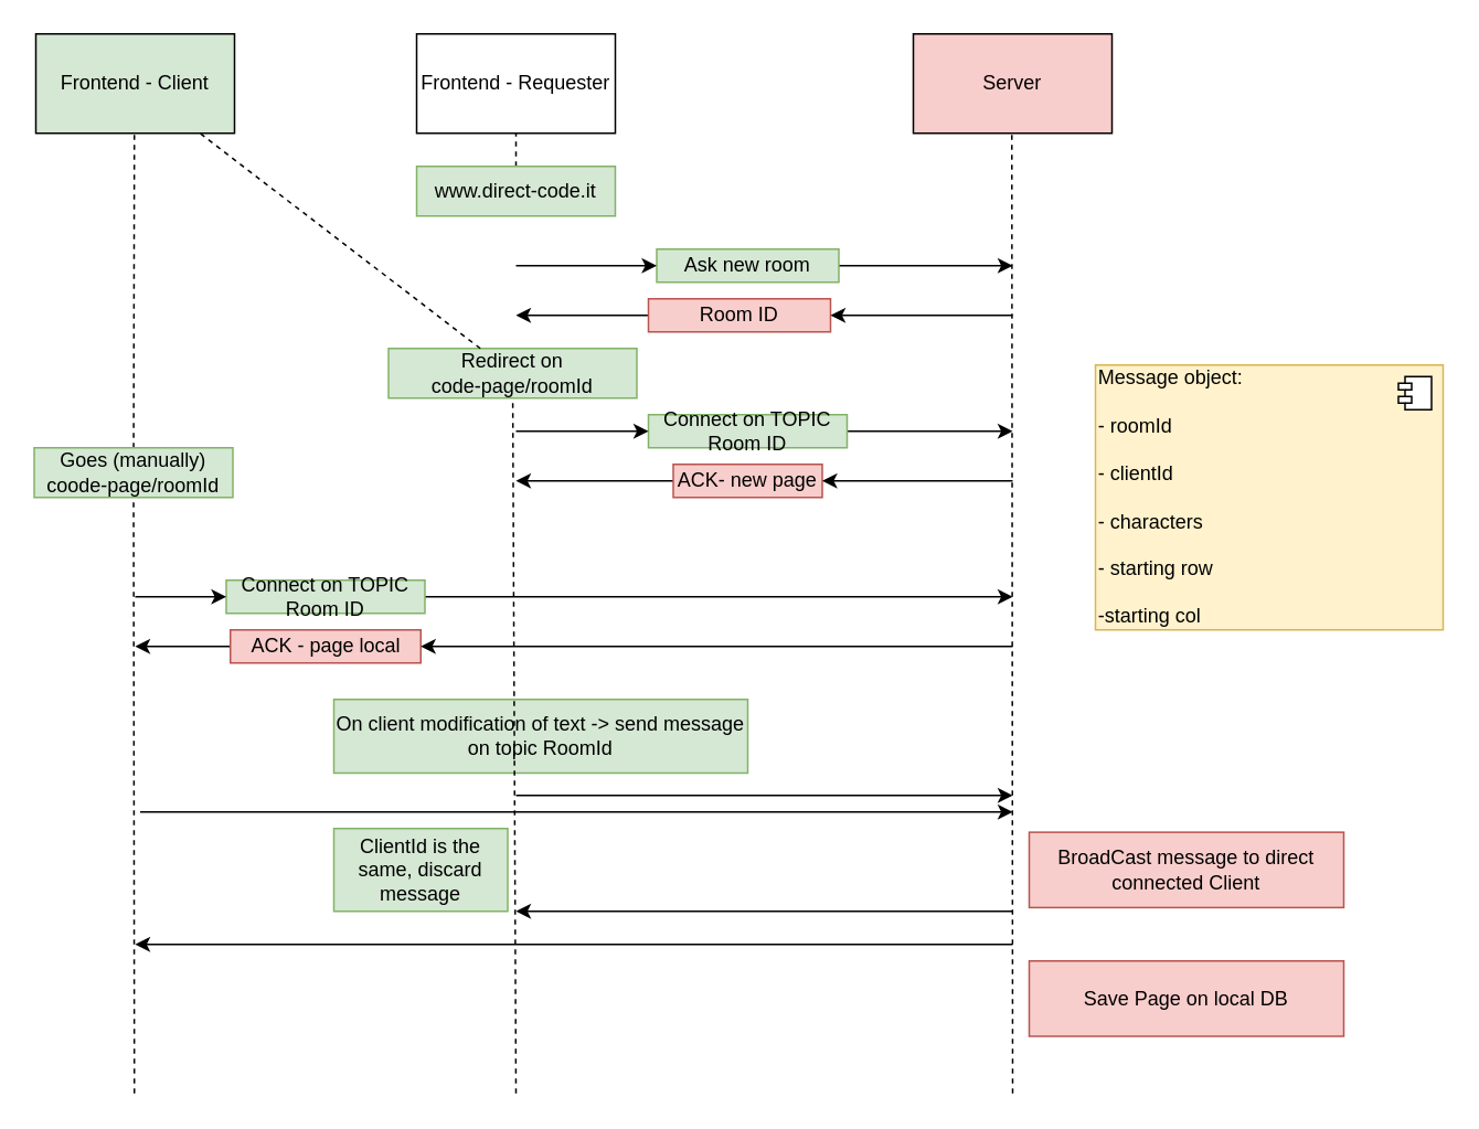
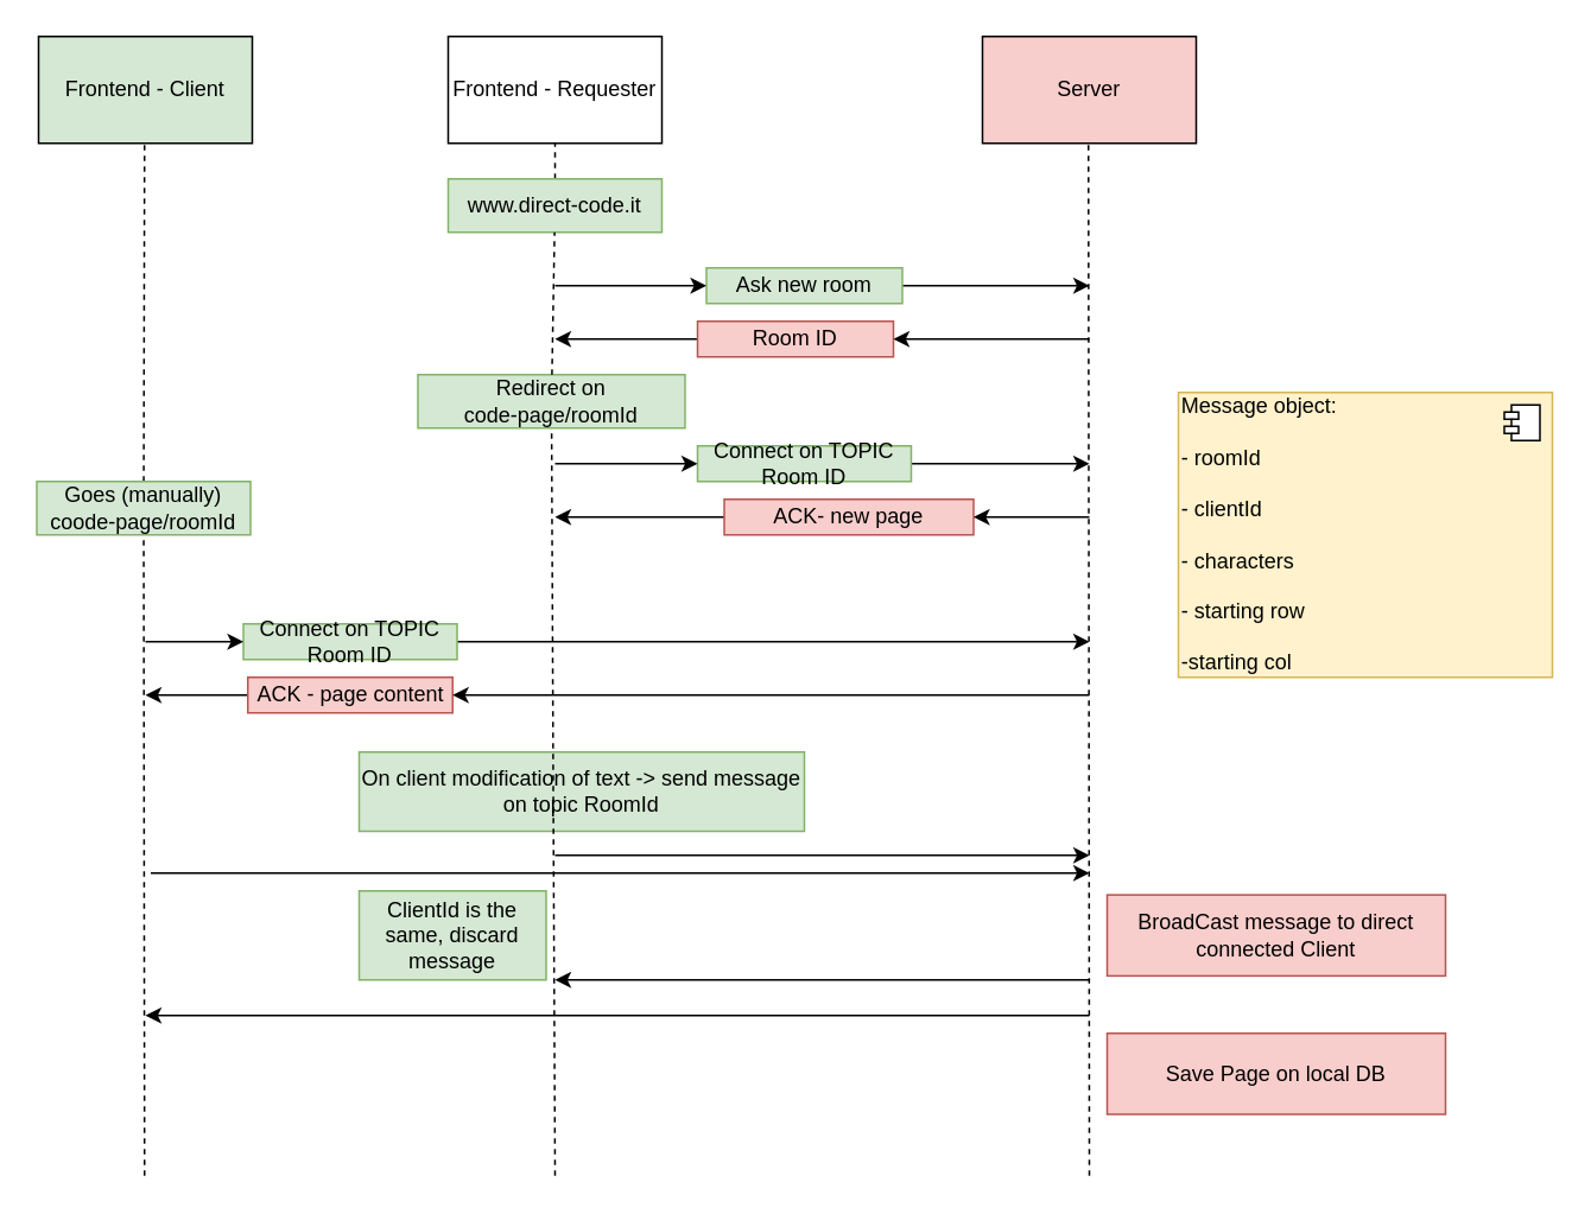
- <mxCell id="38" value="" style="endArrow=none;dashed=1;html=1;" edge="1" parent="1" source="31" target="17"><mxGeometry width="50" height="50" relative="1" as="geometry"><mxPoint x="309.207" y="210" as="sourcePoint" /><mxPoint x="311" y="80" as="targetPoint" /></mxGeometry></mxCell>
+ <mxCell id="38" value="" style="endArrow=none;dashed=1;html=1;" edge="1" parent="1" source="31" target="37"><mxGeometry width="50" height="50" relative="1" as="geometry"><mxPoint x="309.207" y="210" as="sourcePoint" /><mxPoint x="311" y="80" as="targetPoint" /></mxGeometry></mxCell>
- <mxCell id="10" value="ACK- new page" style="text;html=1;strokeColor=#b85450;fillColor=#f8cecc;align=center;verticalAlign=middle;whiteSpace=wrap;rounded=0;" vertex="1" parent="1"><mxGeometry x="406" y="280" width="90" height="20" as="geometry" /></mxCell>
+ <mxCell id="10" value="ACK- new page" style="text;html=1;strokeColor=#b85450;fillColor=#f8cecc;align=center;verticalAlign=middle;whiteSpace=wrap;rounded=0;" vertex="1" parent="1"><mxGeometry x="406" y="280" width="140" height="20" as="geometry" /></mxCell>
- <mxCell id="27" value="ACK - page local" style="text;html=1;strokeColor=#b85450;fillColor=#f8cecc;align=center;verticalAlign=middle;whiteSpace=wrap;rounded=0;" vertex="1" parent="1"><mxGeometry x="138.5" y="380" width="115" height="20" as="geometry" /></mxCell>
+ <mxCell id="27" value="ACK - page content" style="text;html=1;strokeColor=#b85450;fillColor=#f8cecc;align=center;verticalAlign=middle;whiteSpace=wrap;rounded=0;" vertex="1" parent="1"><mxGeometry x="138.5" y="380" width="115" height="20" as="geometry" /></mxCell>
